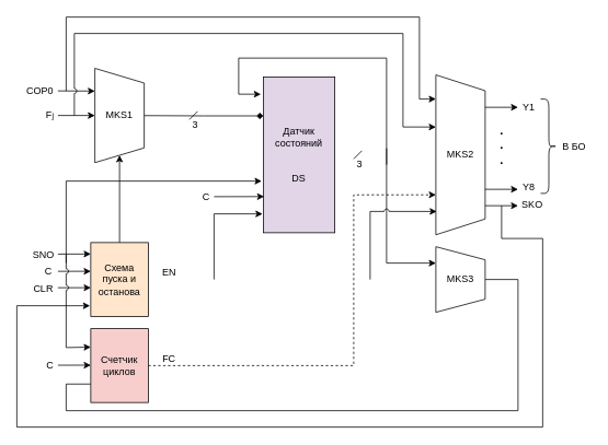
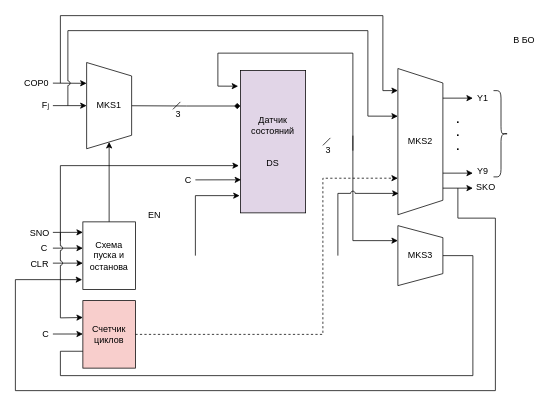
- <mxCell id="49" value="В БО" style="text;html=1;align=center;verticalAlign=middle;resizable=0;points=[];autosize=1;" vertex="1" parent="1"><mxGeometry x="677.5" y="167.5" width="40" height="20" as="geometry" /></mxCell>
+ <mxCell id="49" value="В БО" style="text;html=1;align=center;verticalAlign=middle;resizable=0;points=[];autosize=1;" vertex="1" parent="1"><mxGeometry x="677.5" y="42.5" width="40" height="20" as="geometry" /></mxCell>
- <mxCell id="32" value="Y8" style="text;html=1;align=center;verticalAlign=middle;resizable=0;points=[];autosize=1;" vertex="1" parent="1"><mxGeometry x="627.5" y="218" width="30" height="20" as="geometry" /></mxCell>
+ <mxCell id="32" value="Y9" style="text;html=1;align=center;verticalAlign=middle;resizable=0;points=[];autosize=1;" vertex="1" parent="1"><mxGeometry x="627.5" y="218" width="30" height="20" as="geometry" /></mxCell>
- <mxCell id="42" value="EN" style="text;html=1;align=center;verticalAlign=middle;resizable=0;points=[];autosize=1;" vertex="1" parent="1"><mxGeometry x="190" y="321" width="30" height="20" as="geometry" /></mxCell>
+ <mxCell id="42" value="EN" style="text;html=1;align=center;verticalAlign=middle;resizable=0;points=[];autosize=1;" vertex="1" parent="1"><mxGeometry x="190" y="276" width="30" height="20" as="geometry" /></mxCell>
- <mxCell id="9" value="Схема пуска и останова" style="rounded=0;whiteSpace=wrap;html=1;fillColor=#ffe6cc;" vertex="1" parent="1"><mxGeometry x="110" y="295" width="70" height="90" as="geometry" /></mxCell>
+ <mxCell id="9" value="Схема пуска и останова" style="rounded=0;whiteSpace=wrap;html=1;" vertex="1" parent="1"><mxGeometry x="110" y="295" width="70" height="90" as="geometry" /></mxCell>
- <mxCell id="43" value="FC" style="text;html=1;align=center;verticalAlign=middle;resizable=0;points=[];autosize=1;" vertex="1" parent="1"><mxGeometry x="190" y="427" width="30" height="20" as="geometry" /></mxCell>
